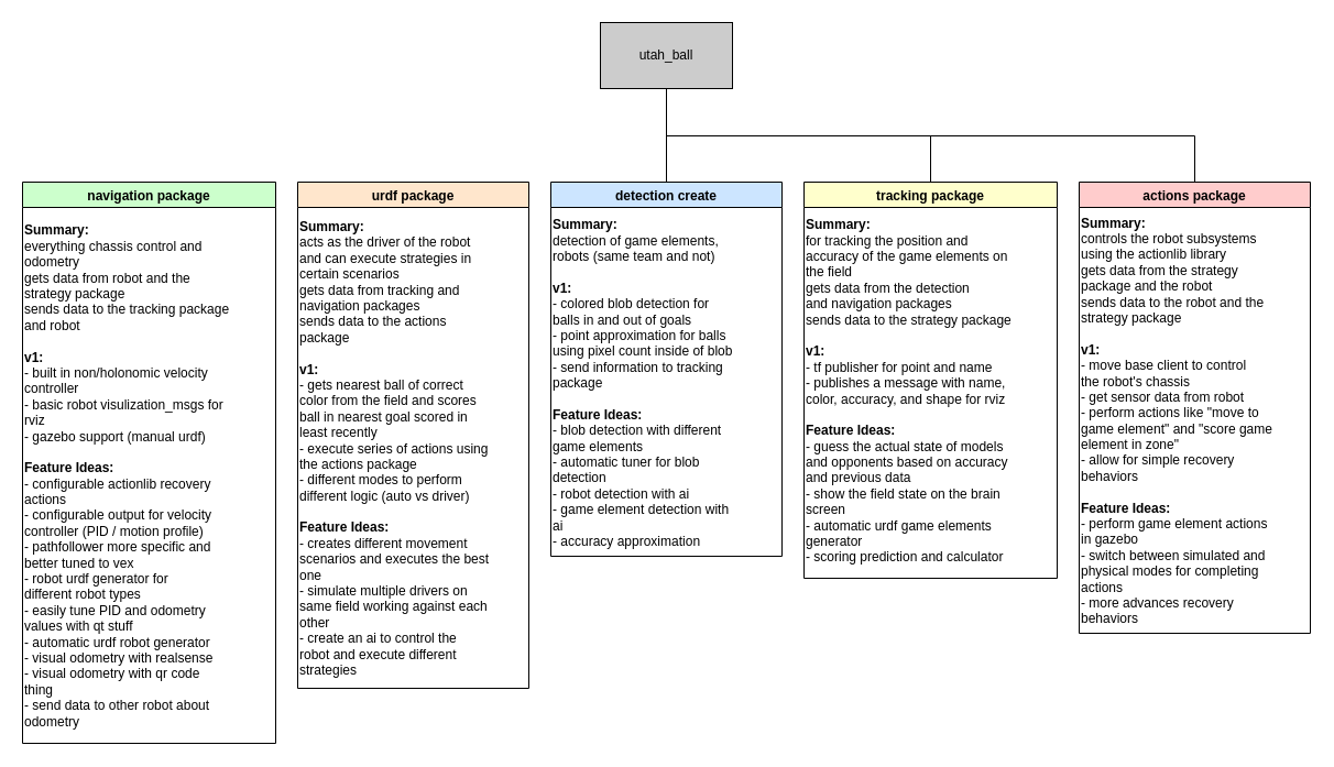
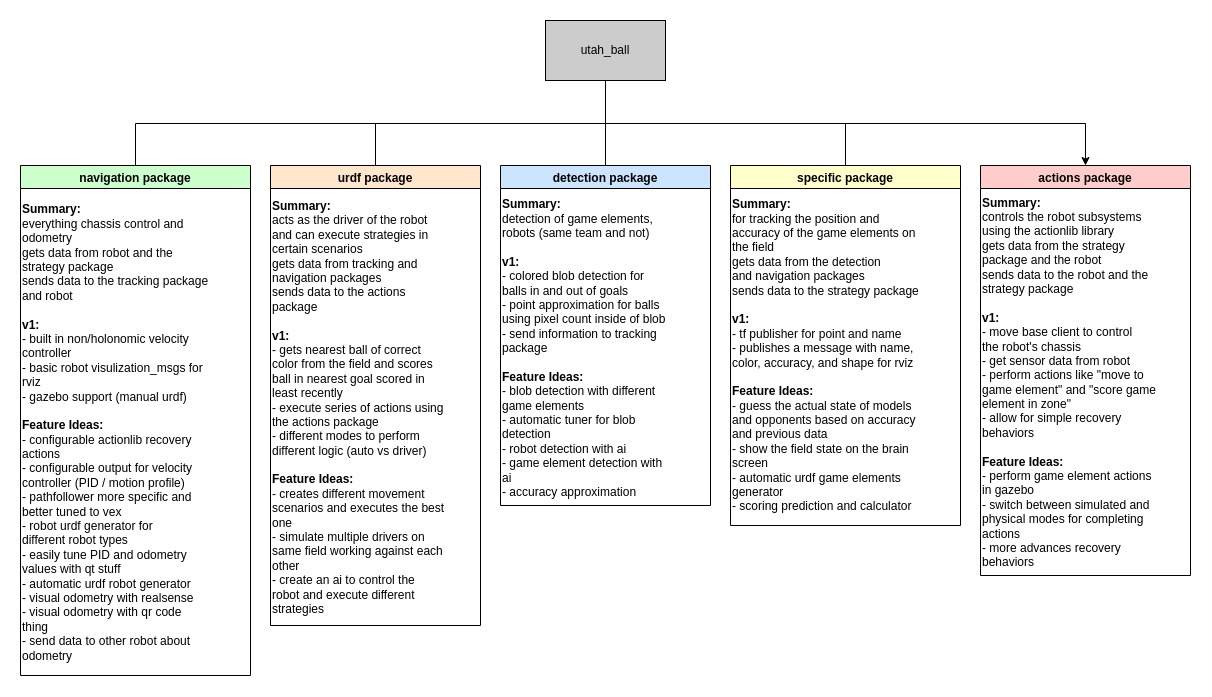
+ <mxCell id="3" value="" style="edgeStyle=elbowEdgeStyle;elbow=vertical;startArrow=none;endArrow=none;rounded=0;exitX=0.5;exitY=1;exitDx=0;exitDy=0;entryX=0.5;entryY=0;entryDx=0;entryDy=0;" edge="1" target="12" parent="1" source="2"><mxGeometry relative="1" as="geometry"><mxPoint x="940" y="-115" as="sourcePoint" /><mxPoint x="560" y="35" as="targetPoint" /></mxGeometry></mxCell>
+ <mxCell id="4" value="" style="edgeStyle=elbowEdgeStyle;elbow=vertical;startArrow=none;endArrow=none;rounded=0;exitX=0.5;exitY=1;exitDx=0;exitDy=0;" edge="1" target="14" parent="1" source="2"><mxGeometry relative="1" as="geometry"><mxPoint x="800" y="-45" as="sourcePoint" /><mxPoint x="680" y="35" as="targetPoint" /></mxGeometry></mxCell>
- <mxCell id="7" value="" style="edgeStyle=elbowEdgeStyle;elbow=vertical;startArrow=none;endArrow=none;rounded=0;exitX=0.5;exitY=1;exitDx=0;exitDy=0;entryX=0.5;entryY=0;entryDx=0;entryDy=0;" edge="1" target="10" parent="1" source="2"><mxGeometry relative="1" as="geometry"><mxPoint x="840" y="355" as="sourcePoint" /><mxPoint x="1040" y="35" as="targetPoint" /></mxGeometry></mxCell>
+ <mxCell id="7" value="" style="edgeStyle=elbowEdgeStyle;elbow=vertical;startArrow=none;endArrow=classic;rounded=0;exitX=0.5;exitY=1;exitDx=0;exitDy=0;entryX=0.5;entryY=0;entryDx=0;entryDy=0;" edge="1" target="10" parent="1" source="2"><mxGeometry relative="1" as="geometry"><mxPoint x="840" y="355" as="sourcePoint" /><mxPoint x="1040" y="35" as="targetPoint" /></mxGeometry></mxCell>
- <mxCell id="8" value="detection create" style="swimlane;fillColor=#CCE5FF;" vertex="1" parent="1"><mxGeometry x="500" y="165" width="210" height="340" as="geometry" /></mxCell>
+ <mxCell id="8" value="detection package" style="swimlane;fillColor=#CCE5FF;" vertex="1" parent="1"><mxGeometry x="500" y="165" width="210" height="340" as="geometry" /></mxCell>
- <mxCell id="16" value="tracking package" style="swimlane;fillColor=#FFFFCC;" vertex="1" parent="1"><mxGeometry x="730" y="165" width="230" height="360" as="geometry" /></mxCell>
+ <mxCell id="16" value="specific package" style="swimlane;fillColor=#FFFFCC;" vertex="1" parent="1"><mxGeometry x="730" y="165" width="230" height="360" as="geometry" /></mxCell>
